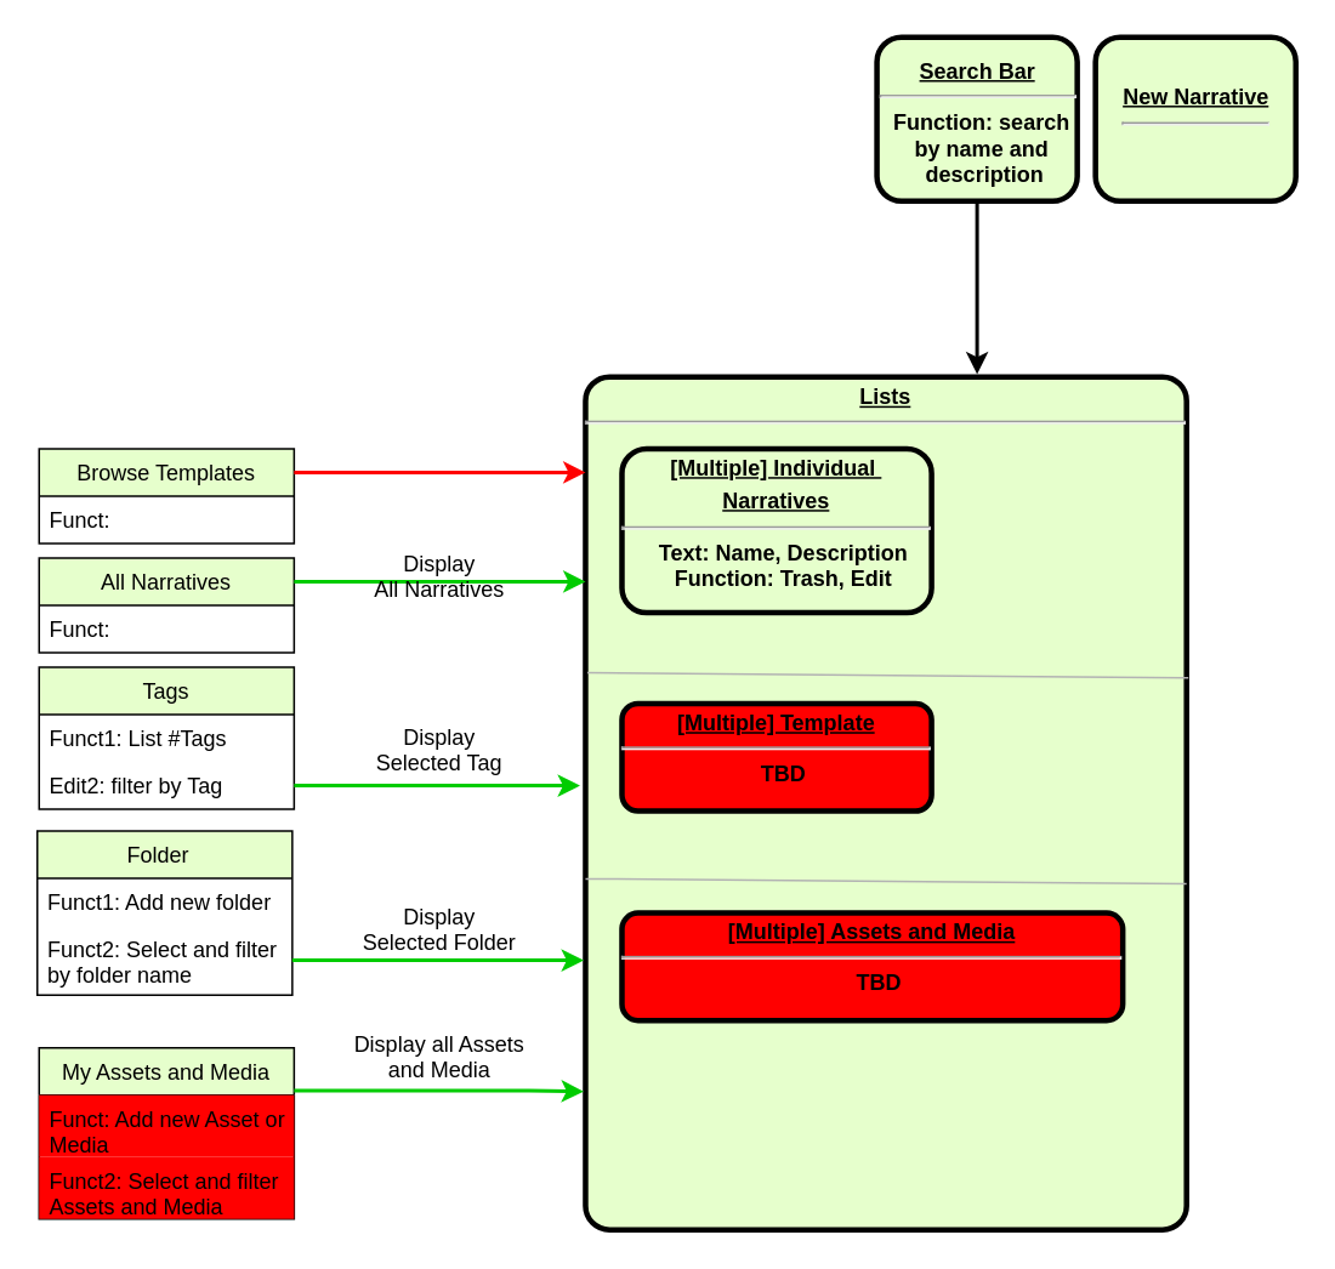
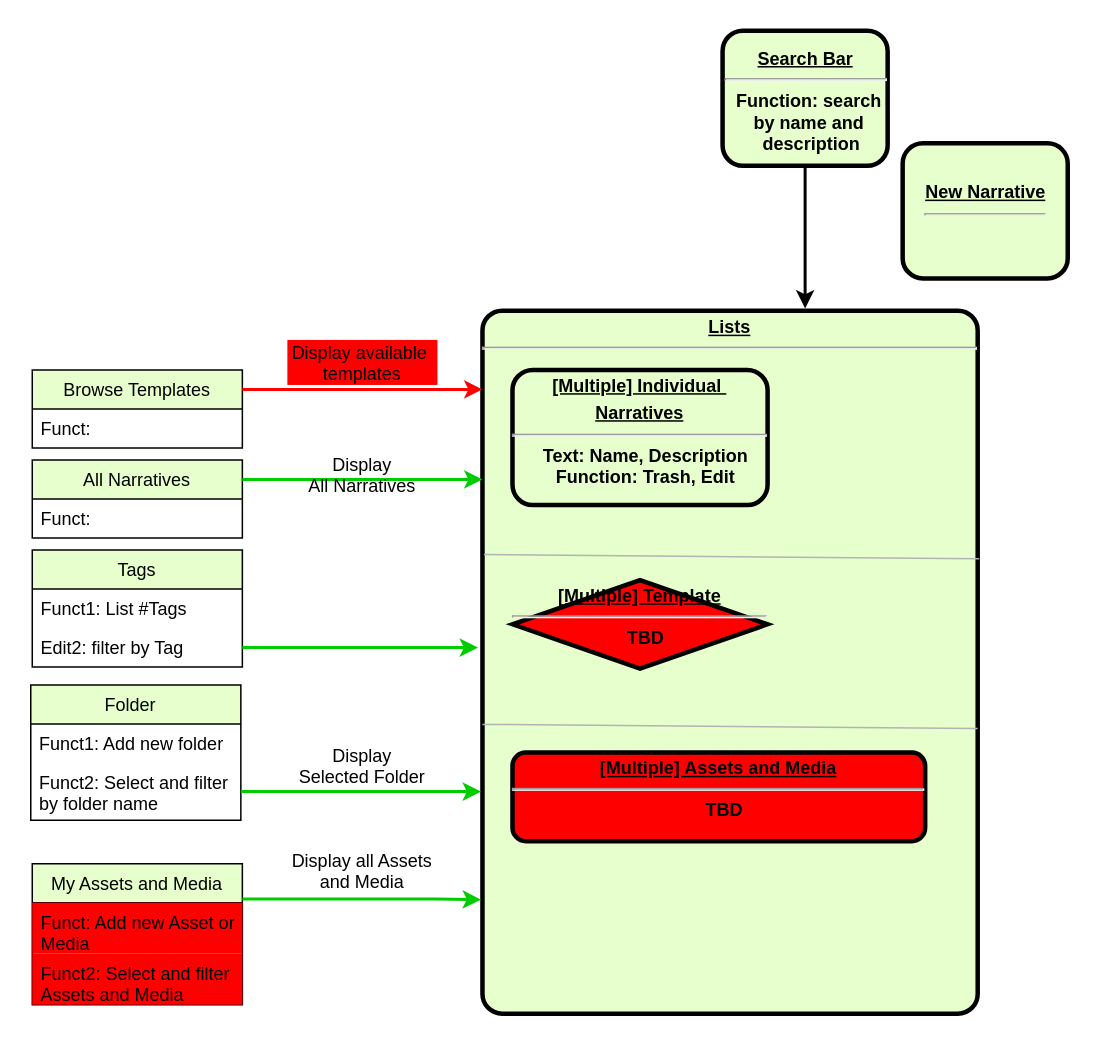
- <mxCell id="6" value="&lt;p style=&quot;margin: 0px ; margin-top: 4px ; text-align: center ; text-decoration: underline&quot;&gt;&lt;strong&gt;New Narrative&lt;br&gt;&lt;/strong&gt;&lt;/p&gt;&lt;hr&gt;&lt;p style=&quot;margin: 0px ; margin-left: 8px&quot;&gt;&lt;br&gt;&lt;/p&gt;" style="verticalAlign=middle;align=center;overflow=auto;fontSize=12;fontFamily=Helvetica;html=1;rounded=1;fontStyle=1;strokeWidth=3;fillColor=#E6FFCC" vertex="1" parent="1"><mxGeometry x="601" y="20" width="110" height="90" as="geometry" /></mxCell>
+ <mxCell id="6" value="&lt;p style=&quot;margin: 0px ; margin-top: 4px ; text-align: center ; text-decoration: underline&quot;&gt;&lt;strong&gt;New Narrative&lt;br&gt;&lt;/strong&gt;&lt;/p&gt;&lt;hr&gt;&lt;p style=&quot;margin: 0px ; margin-left: 8px&quot;&gt;&lt;br&gt;&lt;/p&gt;" style="verticalAlign=middle;align=center;overflow=auto;fontSize=12;fontFamily=Helvetica;html=1;rounded=1;fontStyle=1;strokeWidth=3;fillColor=#E6FFCC" vertex="1" parent="1"><mxGeometry x="601" y="95" width="110" height="90" as="geometry" /></mxCell>
+ <mxCell id="2" value="Display available &#10;templates" style="text;spacingTop=-5;align=center;fillColor=#FF0000;" parent="1" vertex="1"><mxGeometry x="191" y="226" width="100" height="30" as="geometry" /></mxCell>
- <mxCell id="23" value="Display&#10;Selected Tag" style="text;spacingTop=-5;align=center;fillColor=none;" vertex="1" parent="1"><mxGeometry x="191" y="396" width="100" height="30" as="geometry" /></mxCell>
- <mxCell id="31" value="&lt;p style=&quot;margin: 0px ; margin-top: 4px ; text-align: center ; text-decoration: underline&quot;&gt;[Multiple] Template&lt;/p&gt;&lt;hr&gt;&lt;p style=&quot;margin: 0px ; margin-left: 8px&quot;&gt;TBD&lt;/p&gt;" style="verticalAlign=middle;align=center;overflow=fill;fontSize=12;fontFamily=Helvetica;html=1;rounded=1;fontStyle=1;strokeWidth=3;fillColor=#FF0000;" vertex="1" parent="1"><mxGeometry x="341" y="386" width="170" height="59" as="geometry" /></mxCell>
+ <mxCell id="31" value="&lt;p style=&quot;margin: 0px ; margin-top: 4px ; text-align: center ; text-decoration: underline&quot;&gt;[Multiple] Template&lt;/p&gt;&lt;hr&gt;&lt;p style=&quot;margin: 0px ; margin-left: 8px&quot;&gt;TBD&lt;/p&gt;" style="rhombus;verticalAlign=middle;align=center;overflow=fill;fontSize=12;fontFamily=Helvetica;html=1;fontStyle=1;strokeWidth=3;fillColor=#FF0000;" vertex="1" parent="1"><mxGeometry x="341" y="386" width="170" height="59" as="geometry" /></mxCell>
